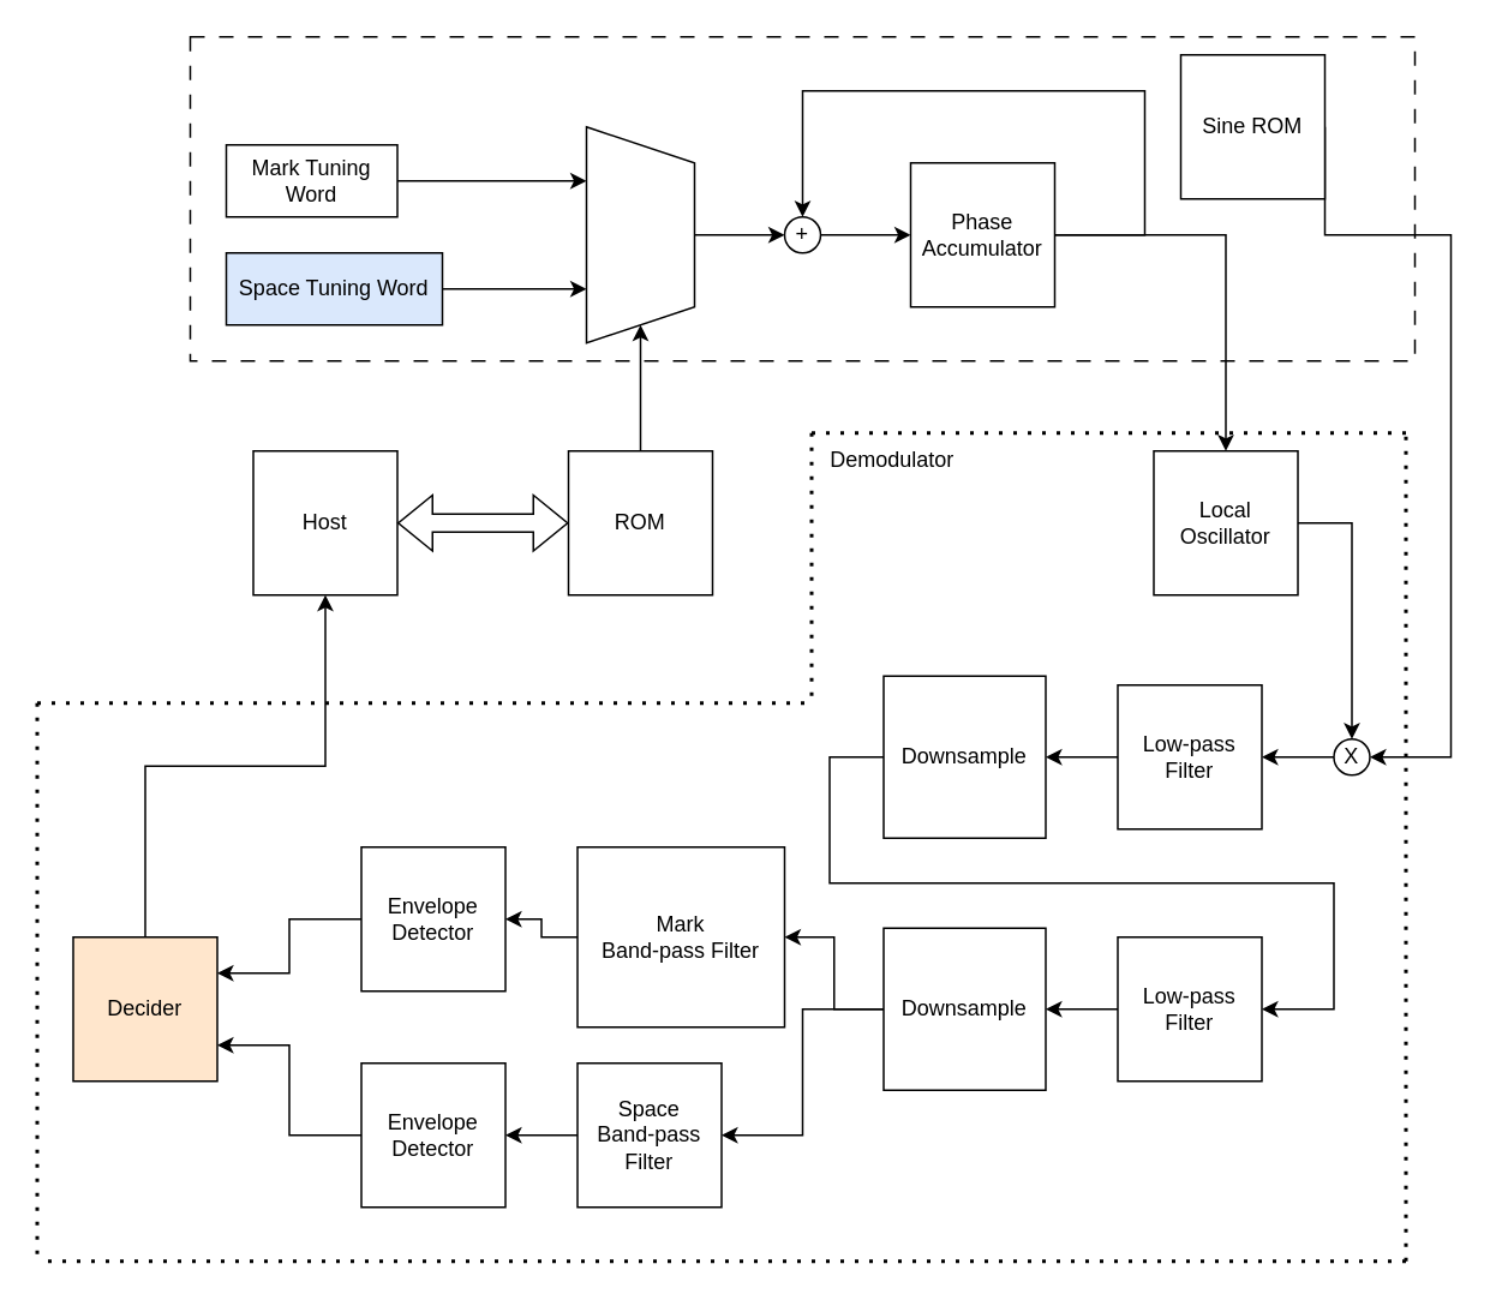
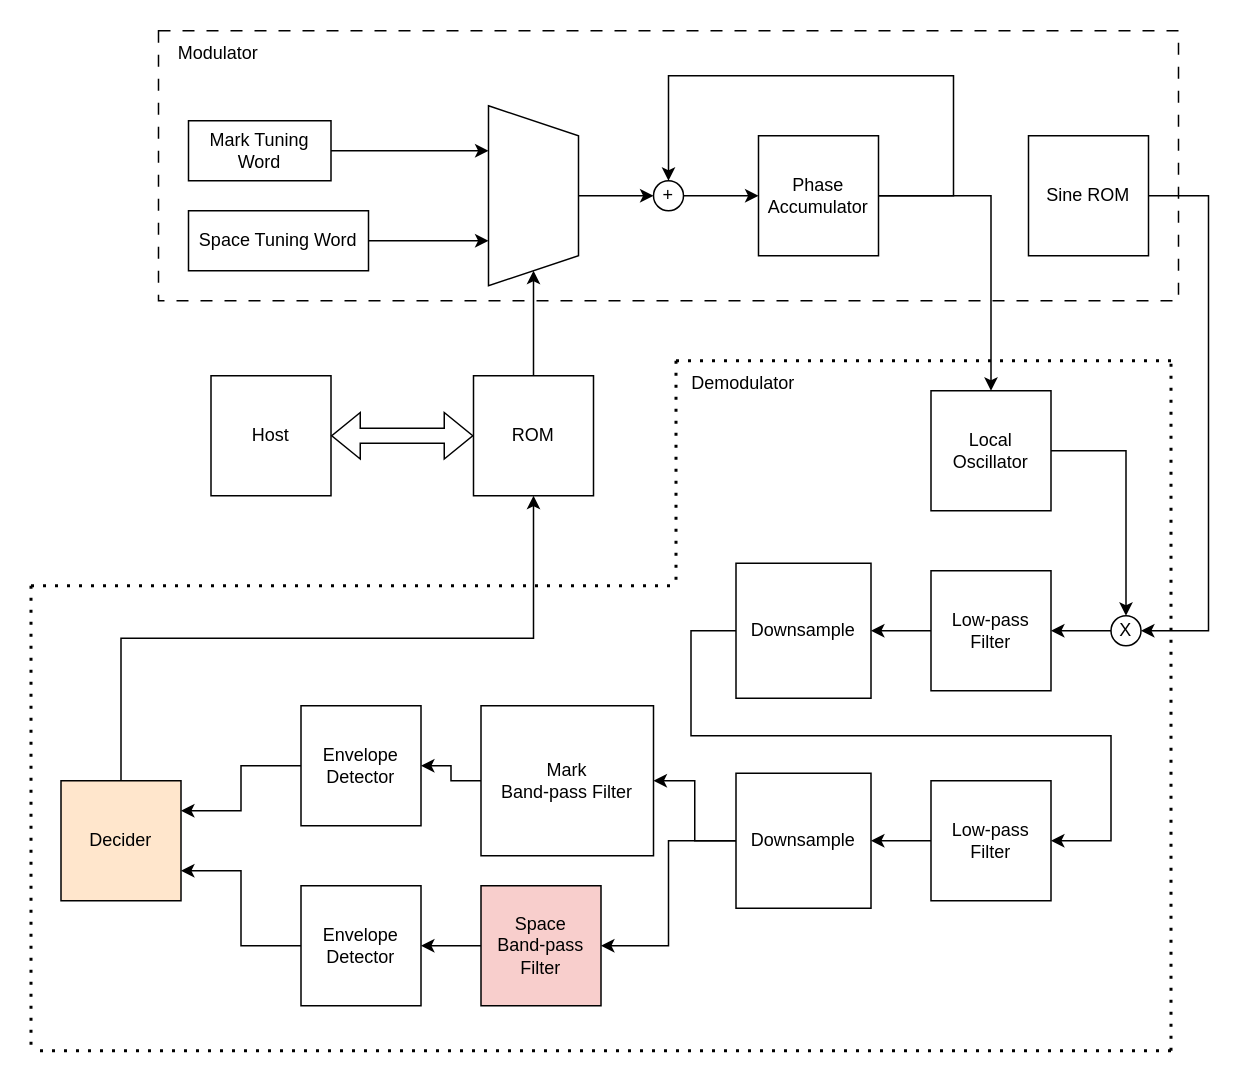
+ <mxCell id="29" value="Modulator" style="text;html=1;align=center;verticalAlign=middle;whiteSpace=wrap;rounded=0;" parent="1" vertex="1"><mxGeometry x="110" y="20" width="70" height="30" as="geometry" /></mxCell>
- <mxCell id="16" value="Sine ROM" style="whiteSpace=wrap;html=1;aspect=fixed;" parent="1" vertex="1"><mxGeometry x="655" y="30" width="80" height="80" as="geometry" /></mxCell>
+ <mxCell id="16" value="Sine ROM" style="whiteSpace=wrap;html=1;aspect=fixed;" parent="1" vertex="1"><mxGeometry x="685" y="90" width="80" height="80" as="geometry" /></mxCell>
- <mxCell id="9" value="Space Tuning Word" style="rounded=0;whiteSpace=wrap;html=1;fillColor=#dae8fc;" parent="1" vertex="1"><mxGeometry x="125" y="140" width="120" height="40" as="geometry" /></mxCell>
+ <mxCell id="9" value="Space Tuning Word" style="rounded=0;whiteSpace=wrap;html=1;" parent="1" vertex="1"><mxGeometry x="125" y="140" width="120" height="40" as="geometry" /></mxCell>
- <mxCell id="34" value="Local Oscillator" style="whiteSpace=wrap;html=1;aspect=fixed;" vertex="1" parent="1"><mxGeometry x="640" y="250" width="80" height="80" as="geometry" /></mxCell>
+ <mxCell id="34" value="Local Oscillator" style="whiteSpace=wrap;html=1;aspect=fixed;" vertex="1" parent="1"><mxGeometry x="620" y="260" width="80" height="80" as="geometry" /></mxCell>
- <mxCell id="25" style="edgeStyle=orthogonalEdgeStyle;rounded=0;orthogonalLoop=1;jettySize=auto;html=1;exitX=0.5;exitY=0;exitDx=0;exitDy=0;" parent="1" source="26" target="50" edge="1"><mxGeometry relative="1" as="geometry"><mxPoint x="10" y="500" as="sourcePoint" /></mxGeometry></mxCell>
+ <mxCell id="25" style="edgeStyle=orthogonalEdgeStyle;rounded=0;orthogonalLoop=1;jettySize=auto;html=1;entryX=0.5;entryY=1;entryDx=0;entryDy=0;exitX=0.5;exitY=0;exitDx=0;exitDy=0;" parent="1" source="26" target="3" edge="1"><mxGeometry relative="1" as="geometry"><mxPoint x="10" y="500" as="sourcePoint" /></mxGeometry></mxCell>
- <mxCell id="20" value="&lt;div&gt;Space&lt;/div&gt;&lt;div&gt;Band-pass&lt;/div&gt;&lt;div&gt;Filter&lt;br&gt;&lt;/div&gt;" style="whiteSpace=wrap;html=1;aspect=fixed;" parent="1" vertex="1"><mxGeometry x="320" y="590" width="80" height="80" as="geometry" /></mxCell>
+ <mxCell id="20" value="&lt;div&gt;Space&lt;/div&gt;&lt;div&gt;Band-pass&lt;/div&gt;&lt;div&gt;Filter&lt;br&gt;&lt;/div&gt;" style="whiteSpace=wrap;html=1;aspect=fixed;fillColor=#f8cecc;" parent="1" vertex="1"><mxGeometry x="320" y="590" width="80" height="80" as="geometry" /></mxCell>
